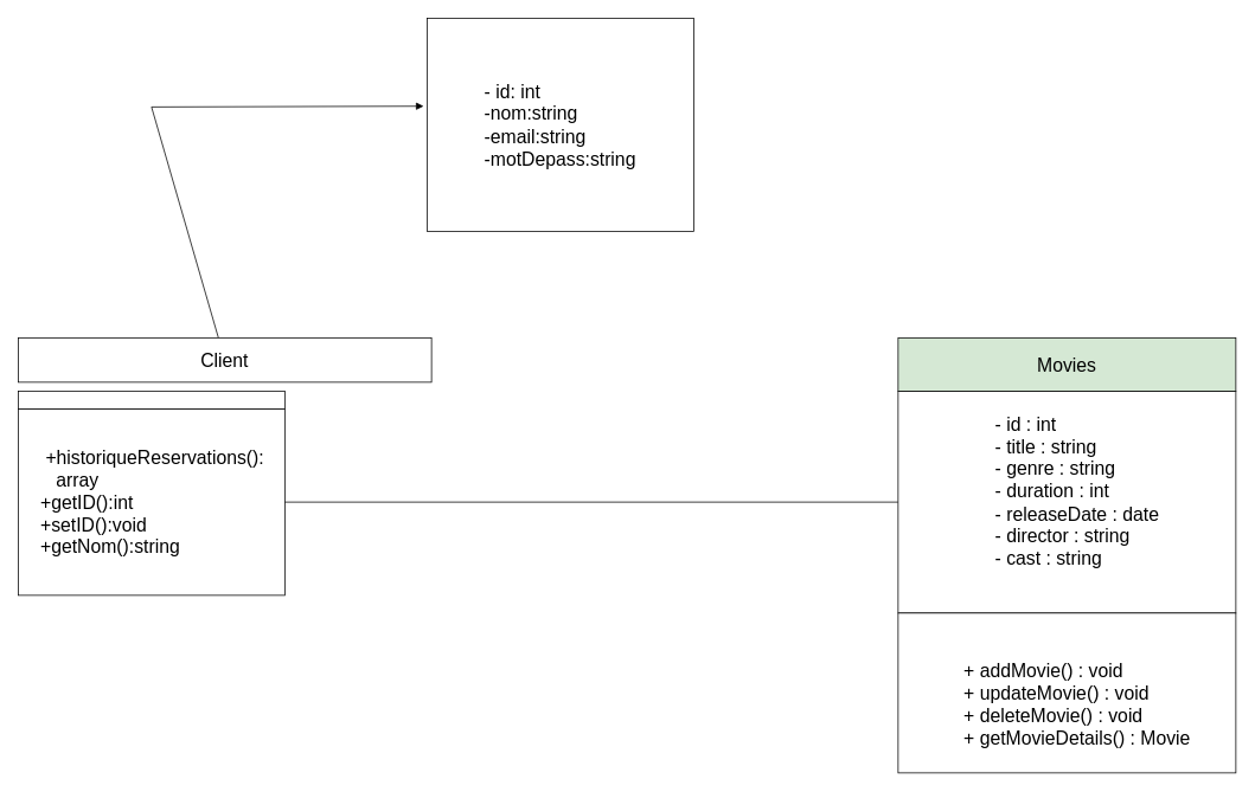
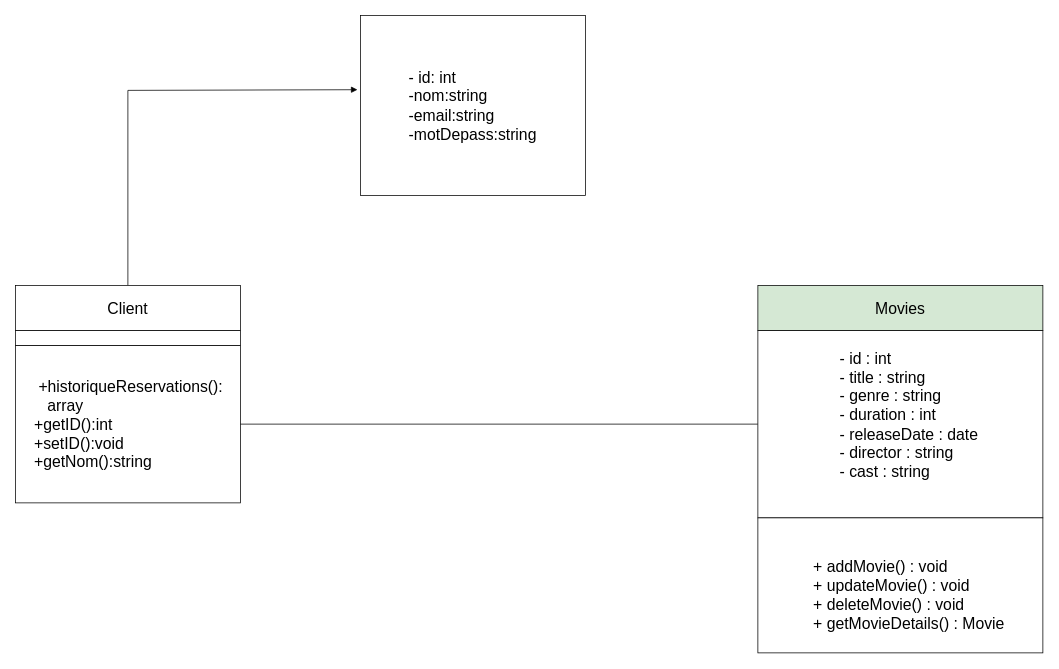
- <mxCell id="6" value="Client" style="whiteSpace=wrap;html=1;fontSize=21;" vertex="1" parent="1"><mxGeometry x="20" y="380" width="465" height="50" as="geometry" /></mxCell>
+ <mxCell id="6" value="Client" style="whiteSpace=wrap;html=1;fontSize=21;" vertex="1" parent="1"><mxGeometry x="20" y="380" width="300" height="60" as="geometry" /></mxCell>
